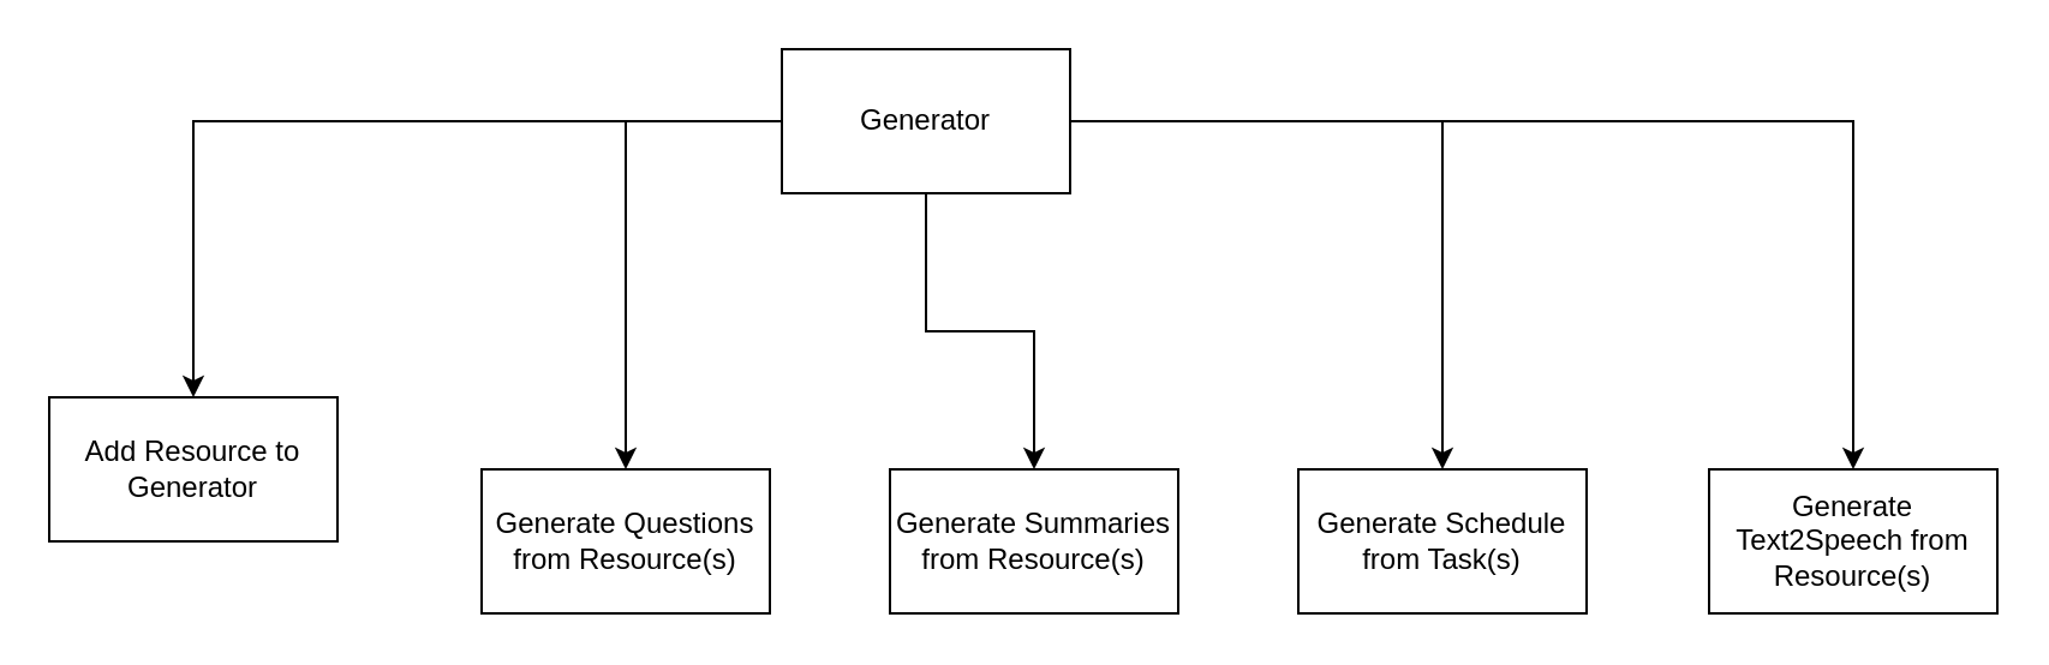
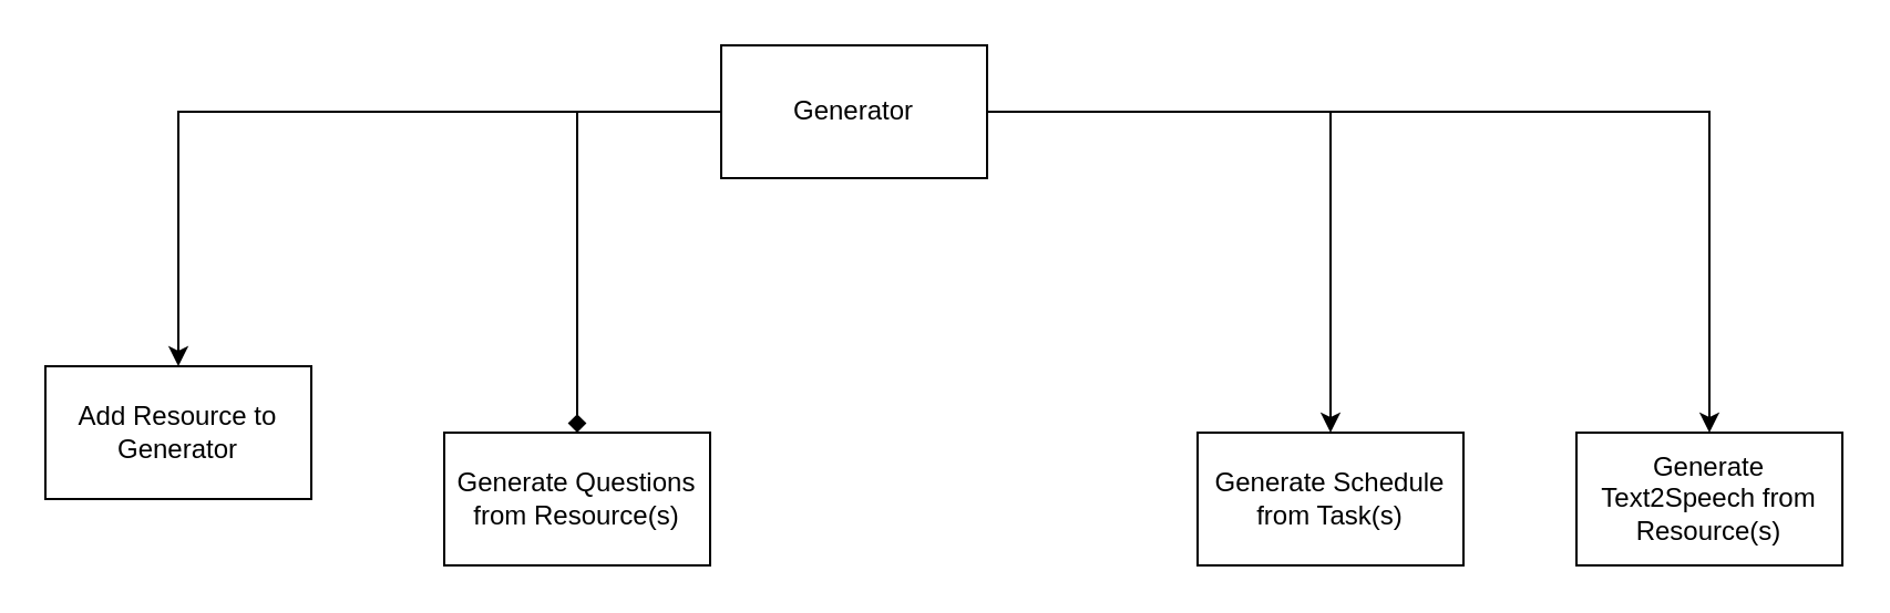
- <mxCell id="4" style="edgeStyle=orthogonalEdgeStyle;rounded=0;orthogonalLoop=1;jettySize=auto;html=1;entryX=0.5;entryY=0;entryDx=0;entryDy=0;" edge="1" parent="1" source="7" target="10"><mxGeometry relative="1" as="geometry" /></mxCell>
- <mxCell id="3" style="edgeStyle=orthogonalEdgeStyle;rounded=0;orthogonalLoop=1;jettySize=auto;html=1;entryX=0.5;entryY=0;entryDx=0;entryDy=0;" edge="1" parent="1" source="7" target="9"><mxGeometry relative="1" as="geometry" /></mxCell>
+ <mxCell id="3" style="edgeStyle=orthogonalEdgeStyle;rounded=0;orthogonalLoop=1;jettySize=auto;html=1;entryX=0.5;entryY=0;entryDx=0;entryDy=0;endArrow=diamond;" edge="1" parent="1" source="7" target="9"><mxGeometry relative="1" as="geometry" /></mxCell>
- <mxCell id="10" value="Generate Summaries from Resource(s)" style="rounded=0;whiteSpace=wrap;html=1;" vertex="1" parent="1"><mxGeometry x="370" y="195" width="120" height="60" as="geometry" /></mxCell>
